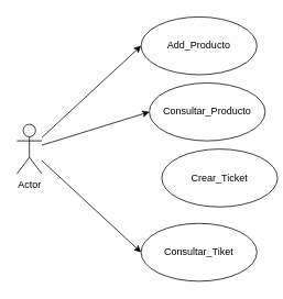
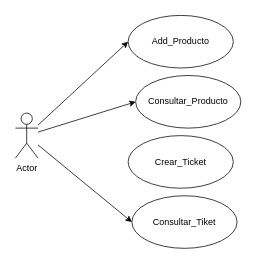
- <mxCell id="7" value="Crear_Ticket" style="ellipse;whiteSpace=wrap;html=1;" vertex="1" parent="1"><mxGeometry x="195" y="180" width="140" height="70" as="geometry" /></mxCell>
+ <mxCell id="7" value="Crear_Ticket" style="ellipse;whiteSpace=wrap;html=1;" vertex="1" parent="1"><mxGeometry x="170" y="180" width="140" height="70" as="geometry" /></mxCell>
- <mxCell id="9" value="Consultar_Tiket" style="ellipse;whiteSpace=wrap;html=1;" vertex="1" parent="1"><mxGeometry x="170" y="270" width="140" height="70" as="geometry" /></mxCell>
+ <mxCell id="9" value="Consultar_Tiket" style="ellipse;whiteSpace=wrap;html=1;" vertex="1" parent="1"><mxGeometry x="175" y="260" width="140" height="70" as="geometry" /></mxCell>
